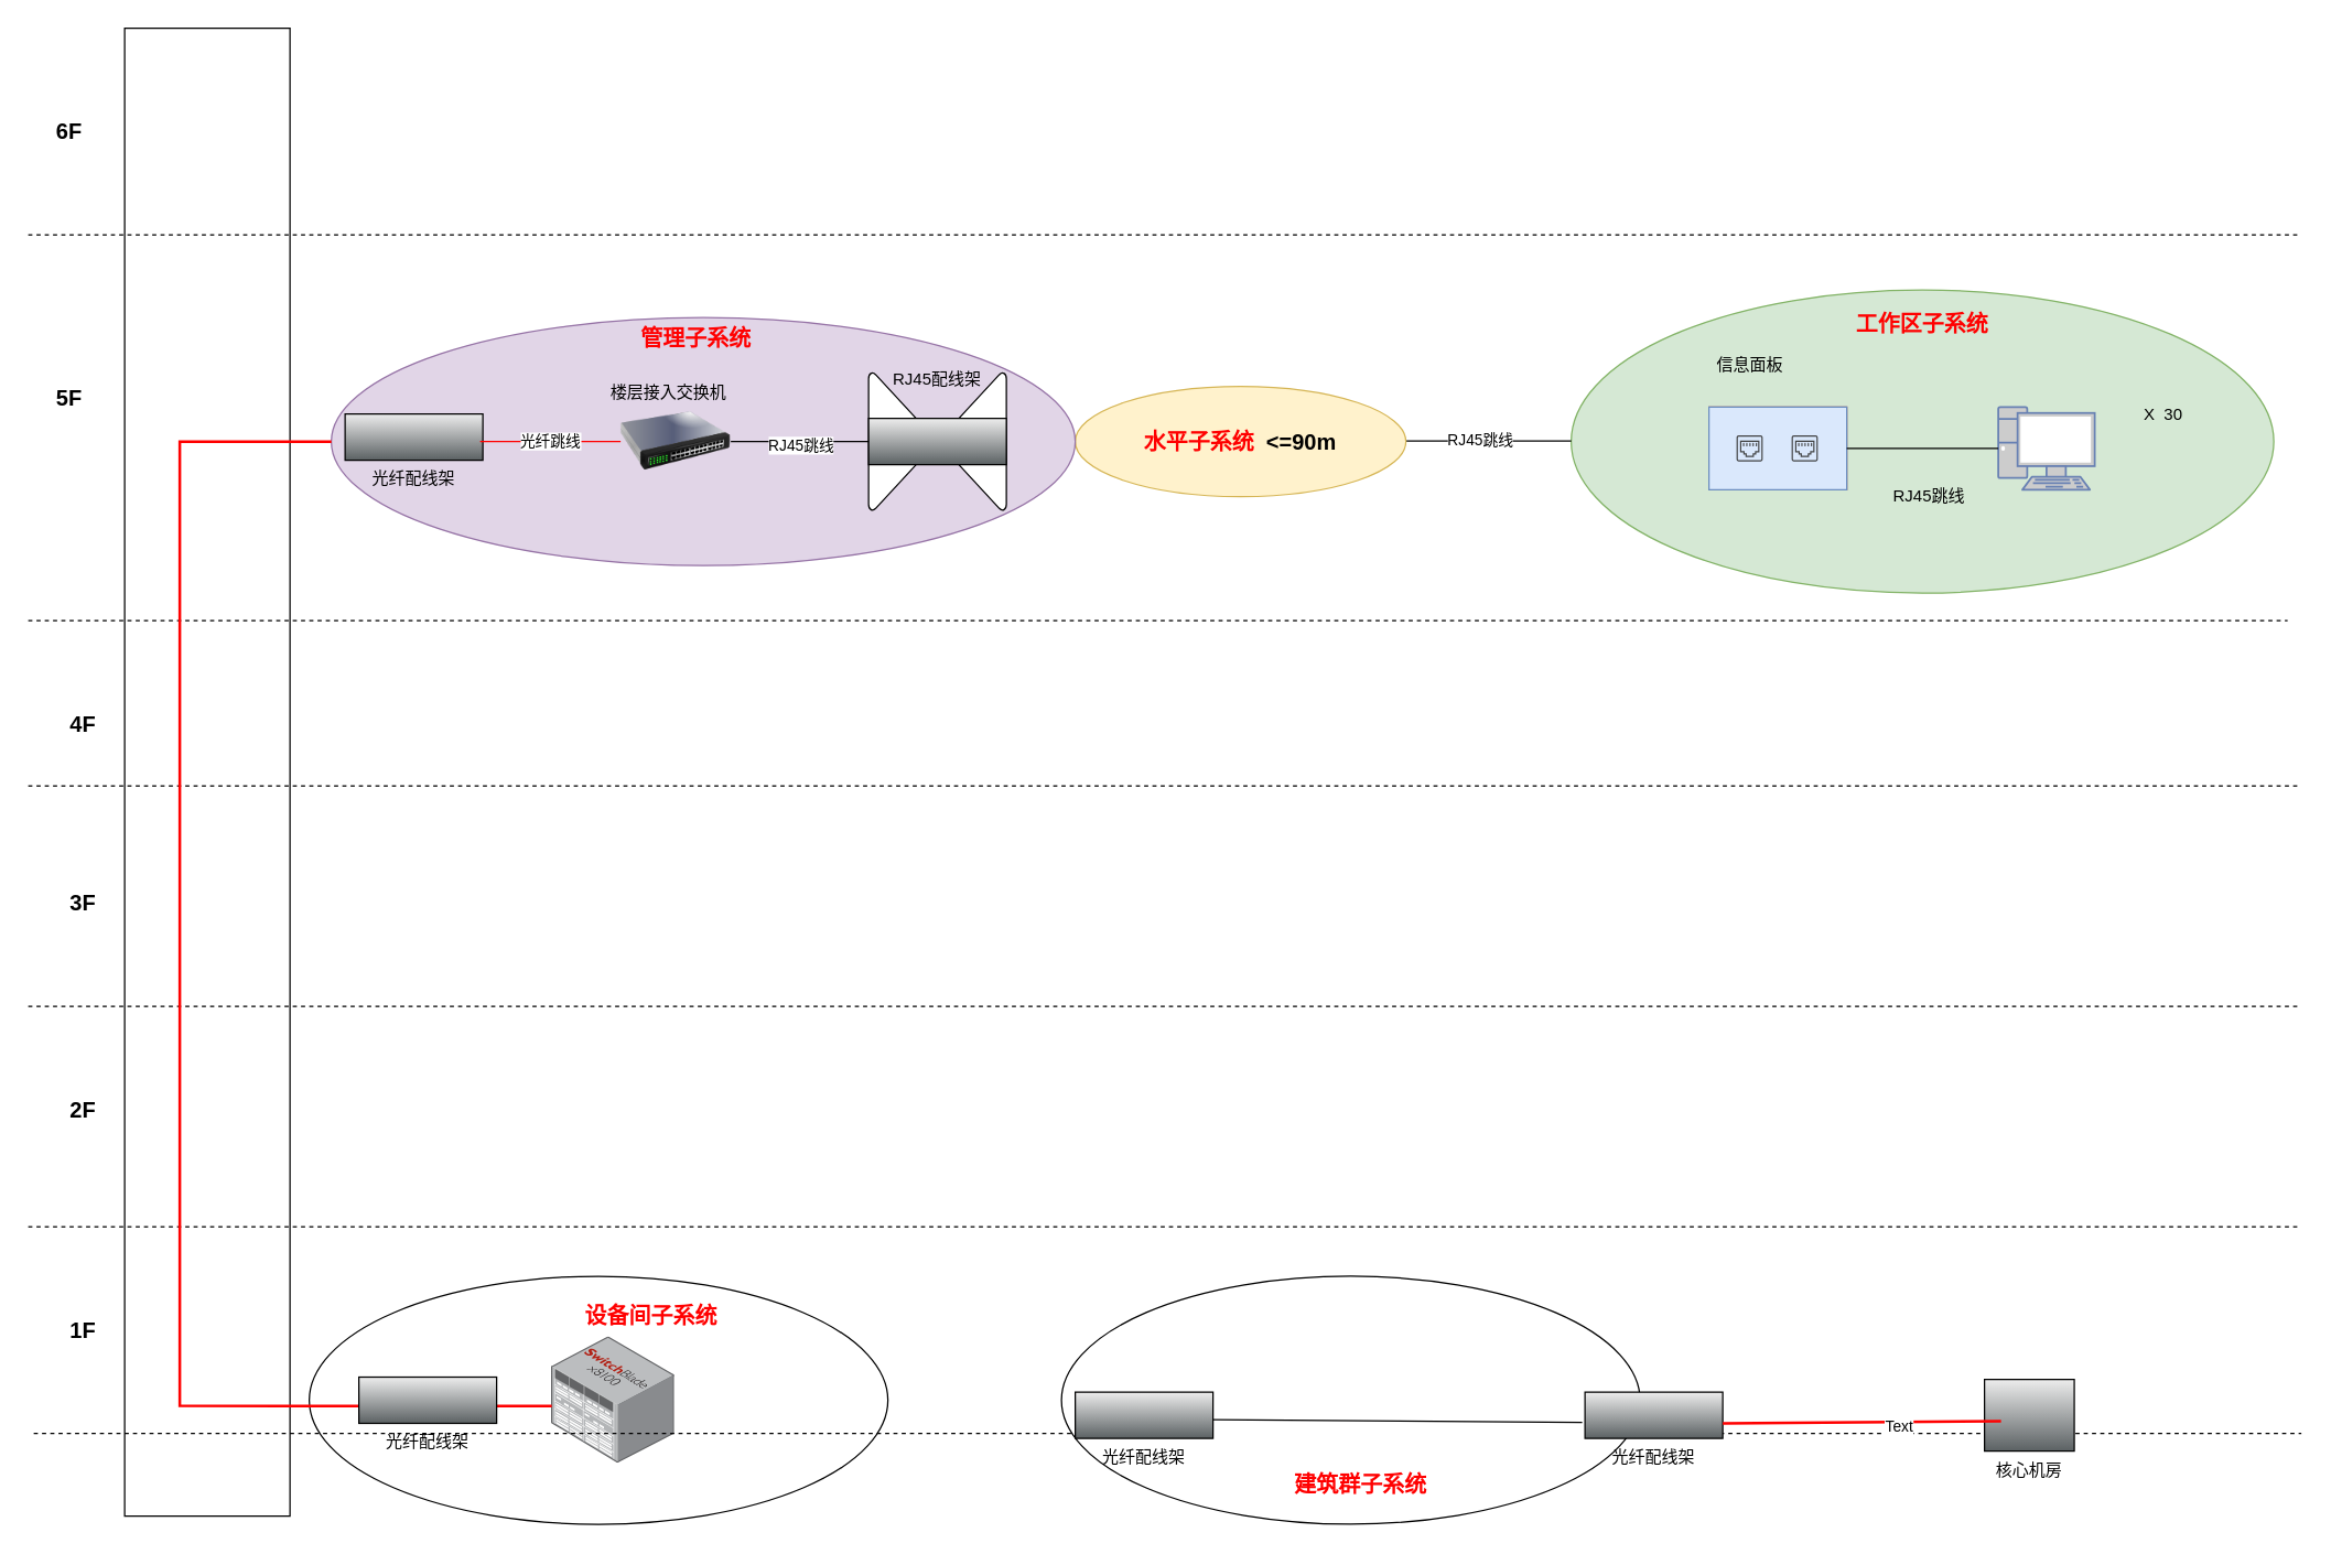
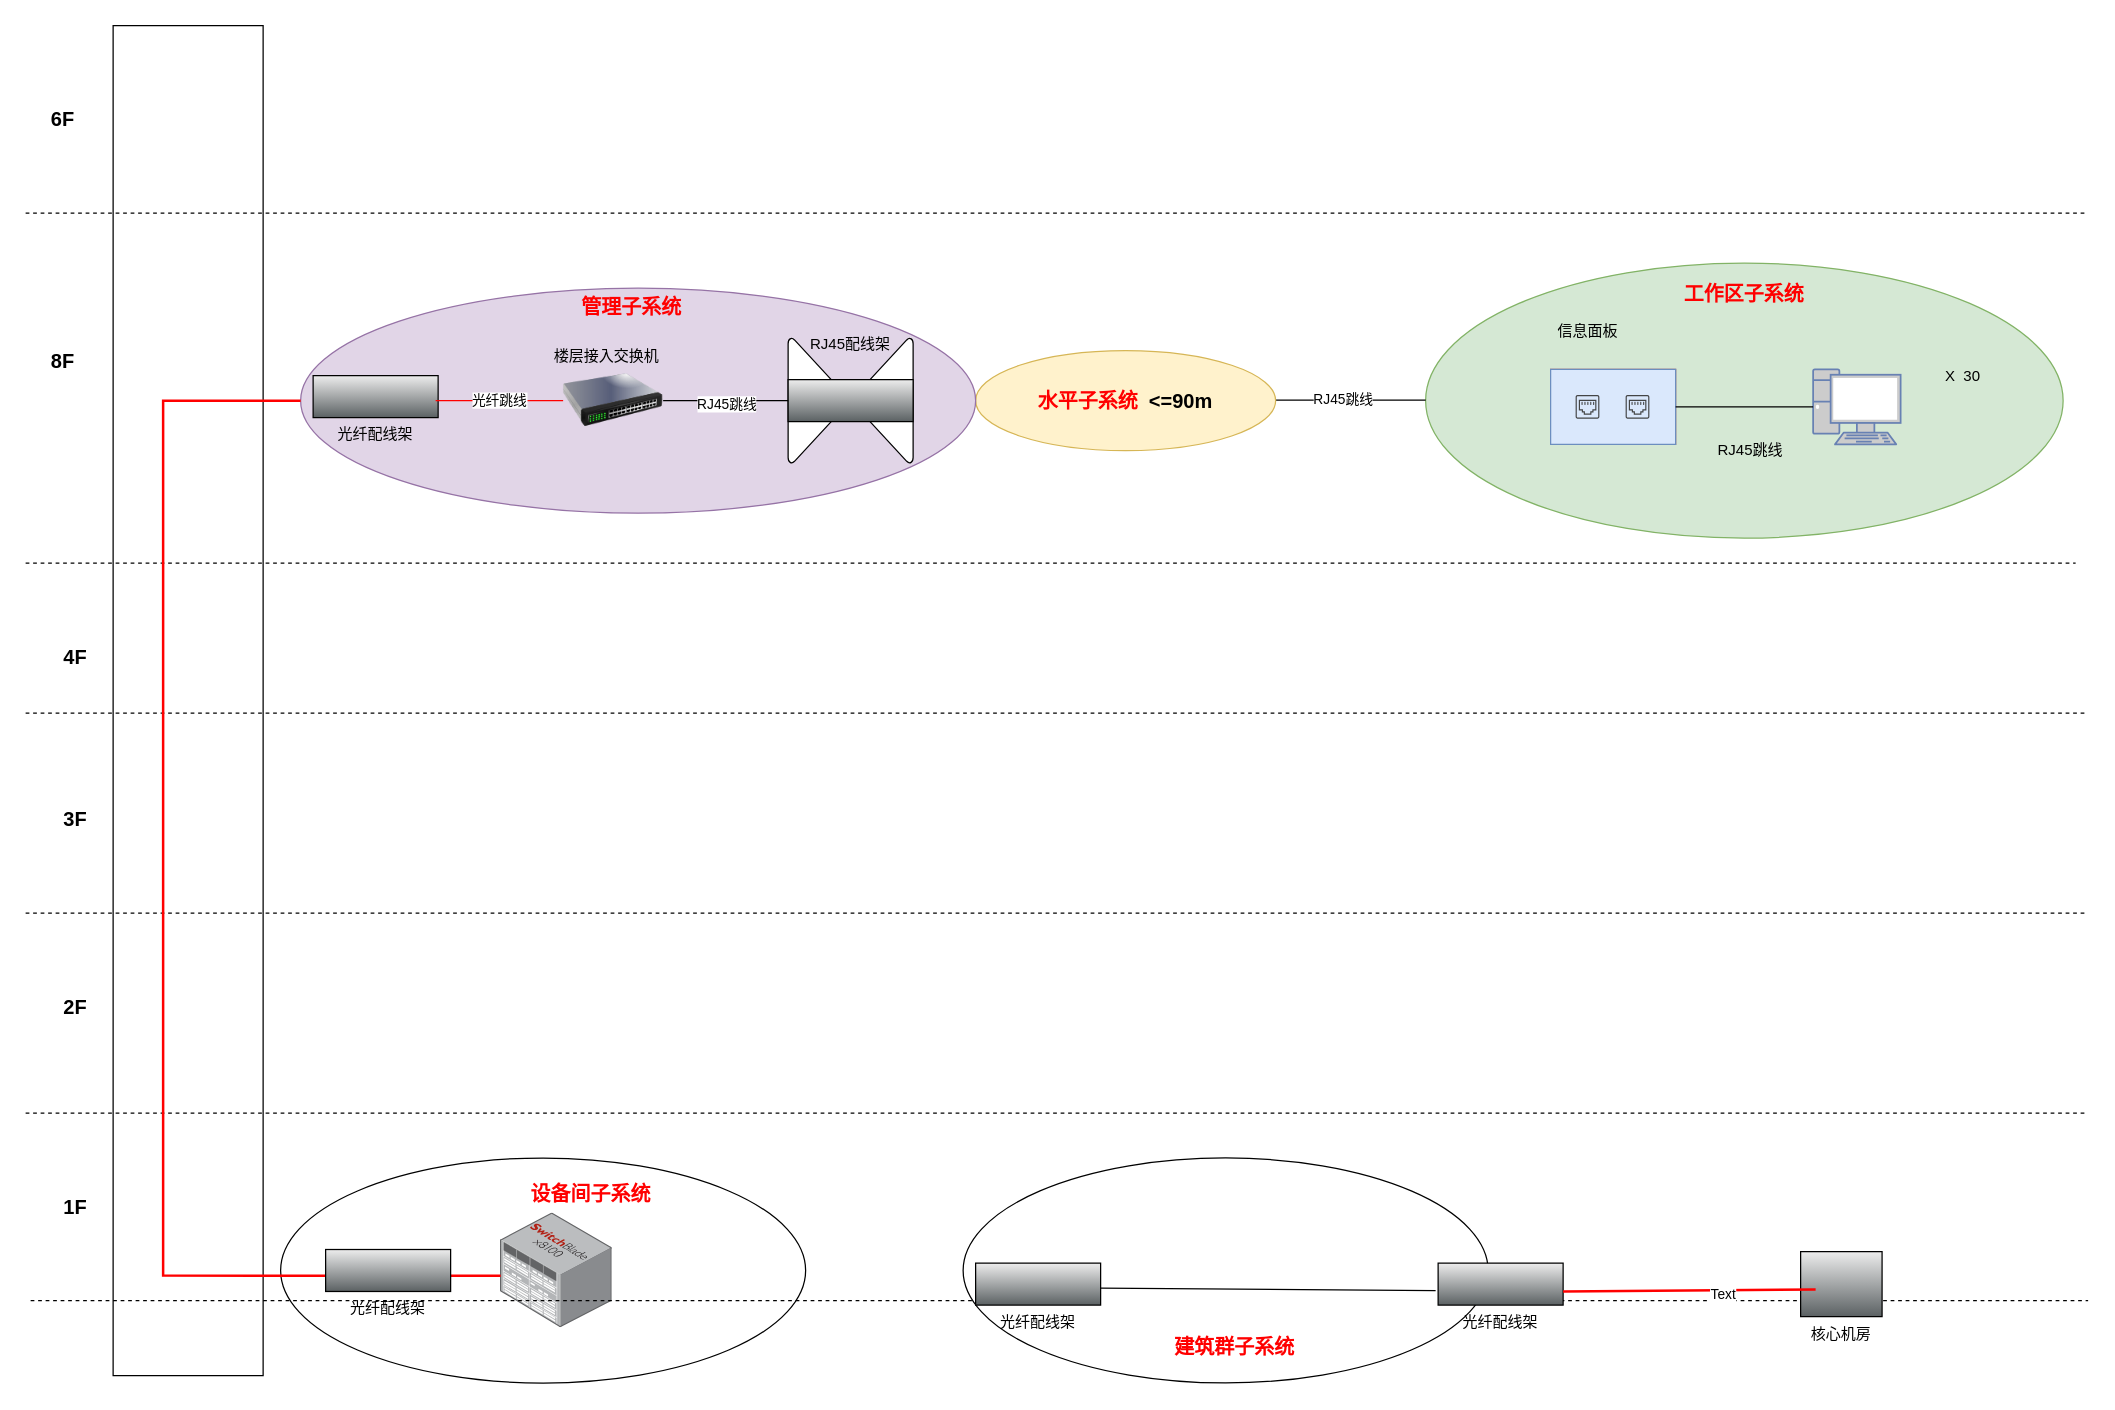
- <mxCell id="37" value="&lt;font style=&quot;font-size: 16px;&quot;&gt;&lt;b&gt;5F&lt;/b&gt;&lt;/font&gt;" style="text;html=1;whiteSpace=wrap;strokeColor=none;fillColor=none;align=center;verticalAlign=middle;rounded=0;" vertex="1" parent="1"><mxGeometry y="273.2" width="60" height="30" as="geometry" x="20" /></mxCell>
+ <mxCell id="37" value="&lt;font style=&quot;font-size: 16px;&quot;&gt;&lt;b&gt;8F&lt;/b&gt;&lt;/font&gt;" style="text;html=1;whiteSpace=wrap;strokeColor=none;fillColor=none;align=center;verticalAlign=middle;rounded=0;" vertex="1" parent="1"><mxGeometry y="273.2" width="60" height="30" as="geometry" x="20" /></mxCell>
